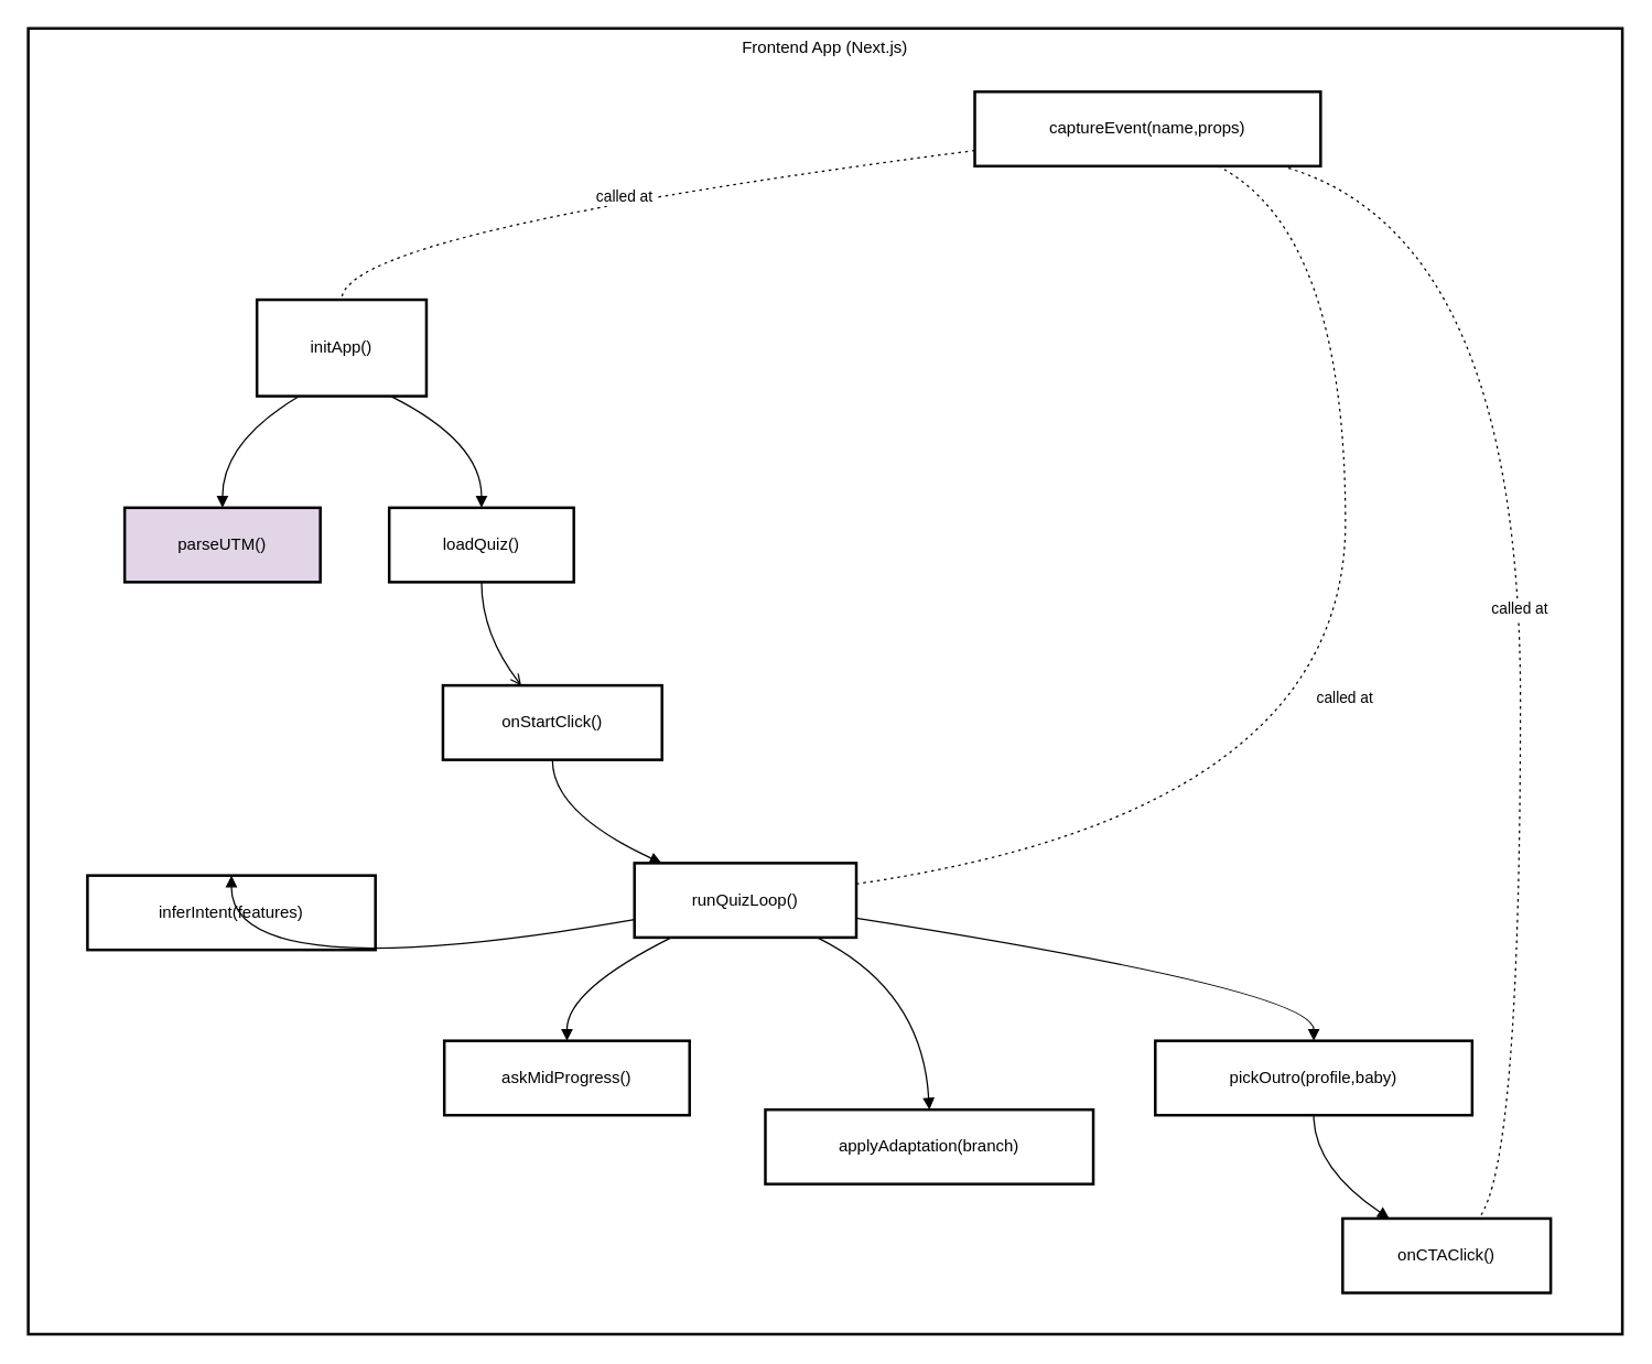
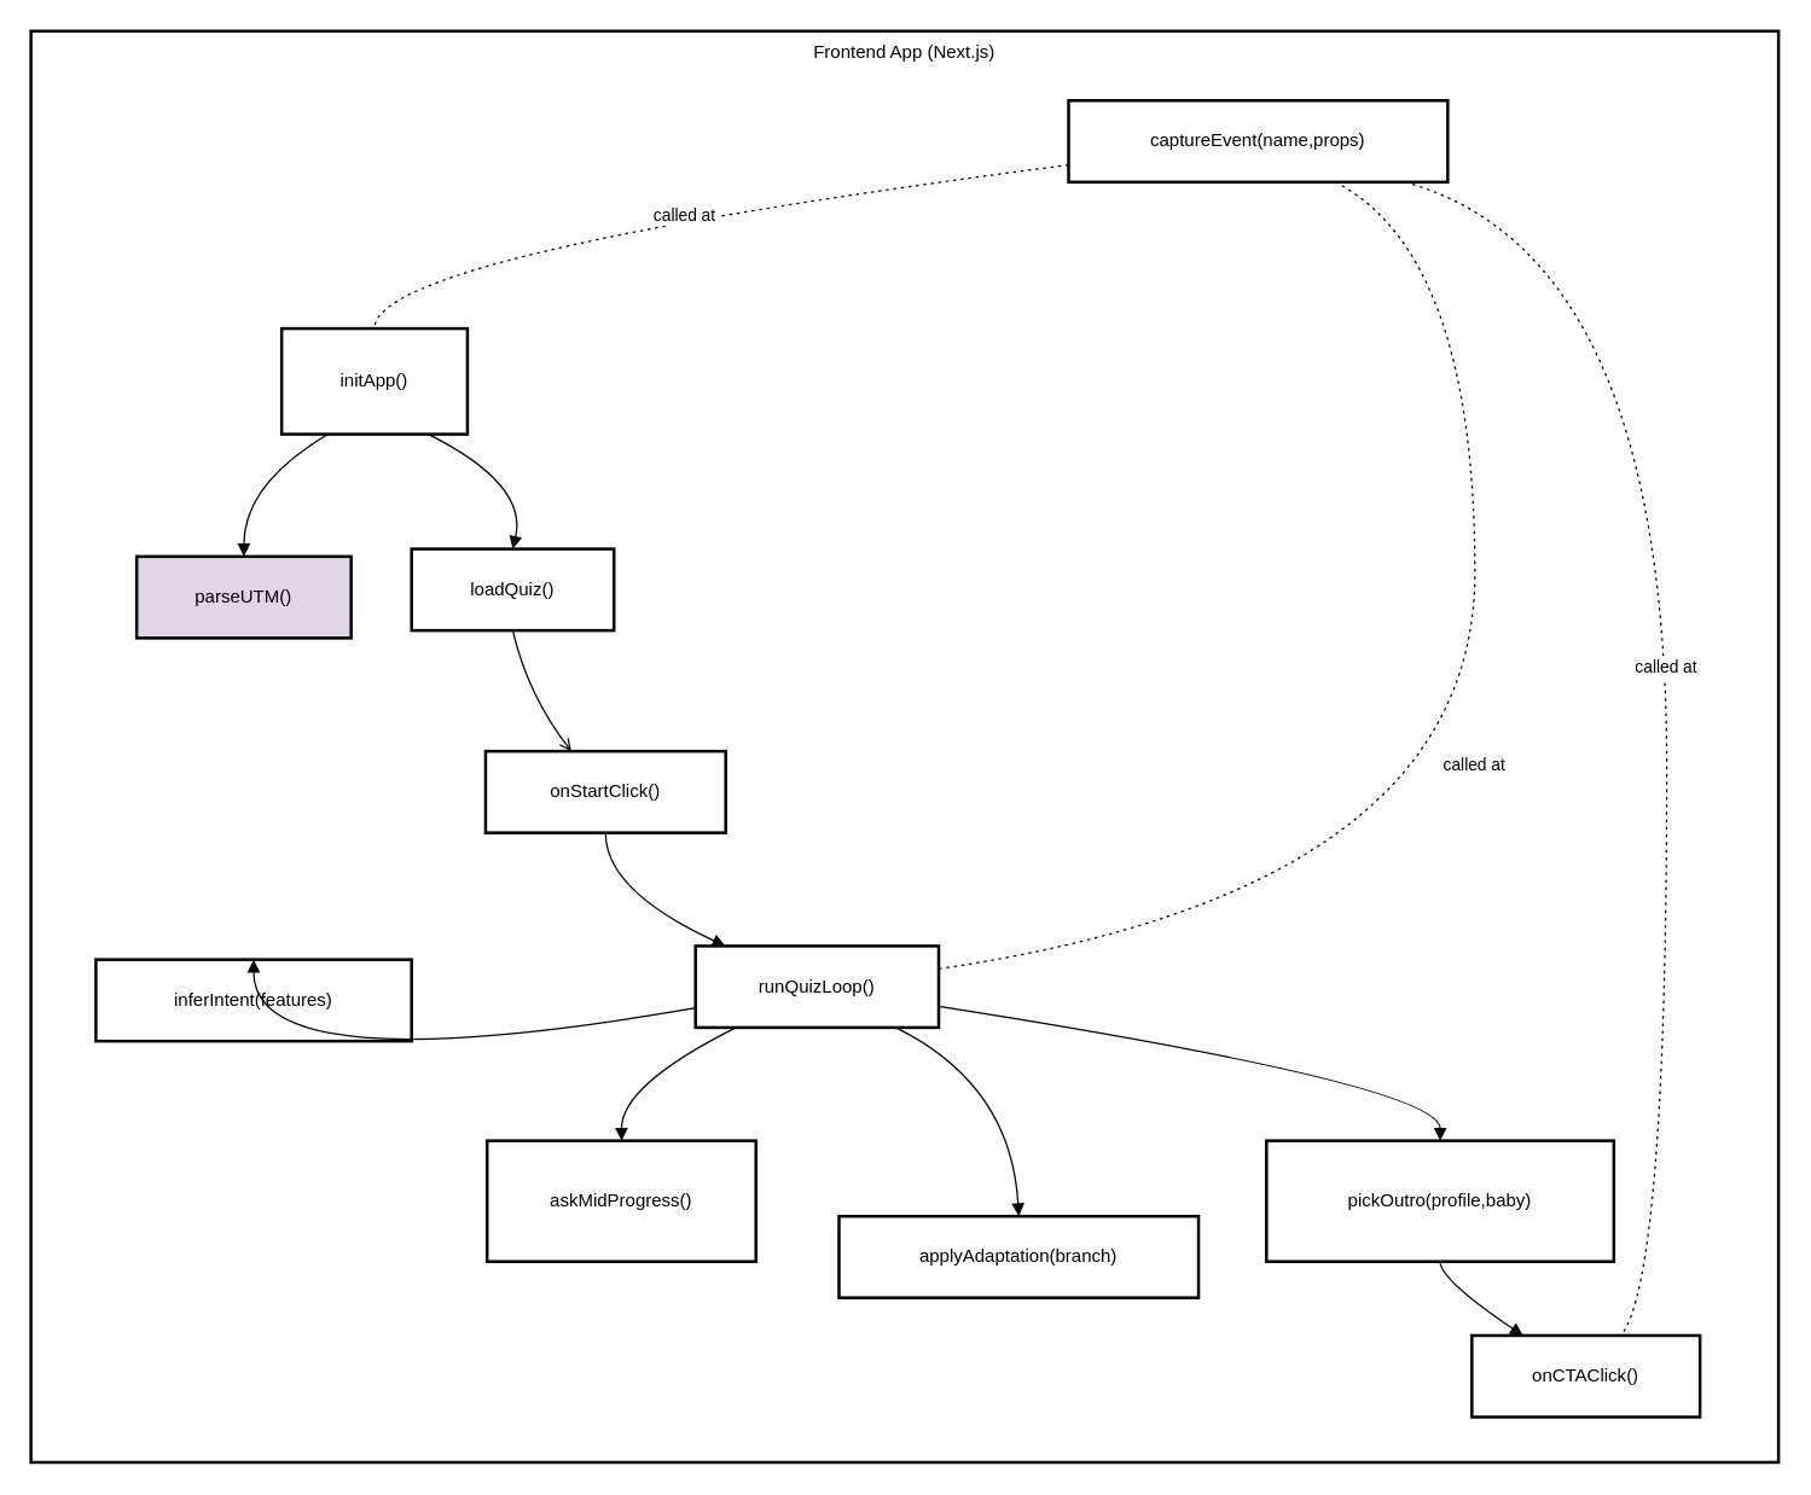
- <mxCell id="5" value="loadQuiz()" style="whiteSpace=wrap;strokeWidth=2;" vertex="1" parent="2"><mxGeometry x="262" y="348" width="134" height="54" as="geometry" /></mxCell>
+ <mxCell id="5" value="loadQuiz()" style="whiteSpace=wrap;strokeWidth=2;" vertex="1" parent="2"><mxGeometry x="252" y="343" width="134" height="54" as="geometry" /></mxCell>
- <mxCell id="9" value="askMidProgress()" style="whiteSpace=wrap;strokeWidth=2;" vertex="1" parent="2"><mxGeometry x="302" y="735" width="178" height="54" as="geometry" /></mxCell>
+ <mxCell id="9" value="askMidProgress()" style="whiteSpace=wrap;strokeWidth=2;" vertex="1" parent="2"><mxGeometry x="302" y="735" width="178" height="80" as="geometry" /></mxCell>
- <mxCell id="11" value="pickOutro(profile,baby)" style="whiteSpace=wrap;strokeWidth=2;" vertex="1" parent="2"><mxGeometry x="818" y="735" width="230" height="54" as="geometry" /></mxCell>
+ <mxCell id="11" value="pickOutro(profile,baby)" style="whiteSpace=wrap;strokeWidth=2;" vertex="1" parent="2"><mxGeometry x="818" y="735" width="230" height="80" as="geometry" /></mxCell>
